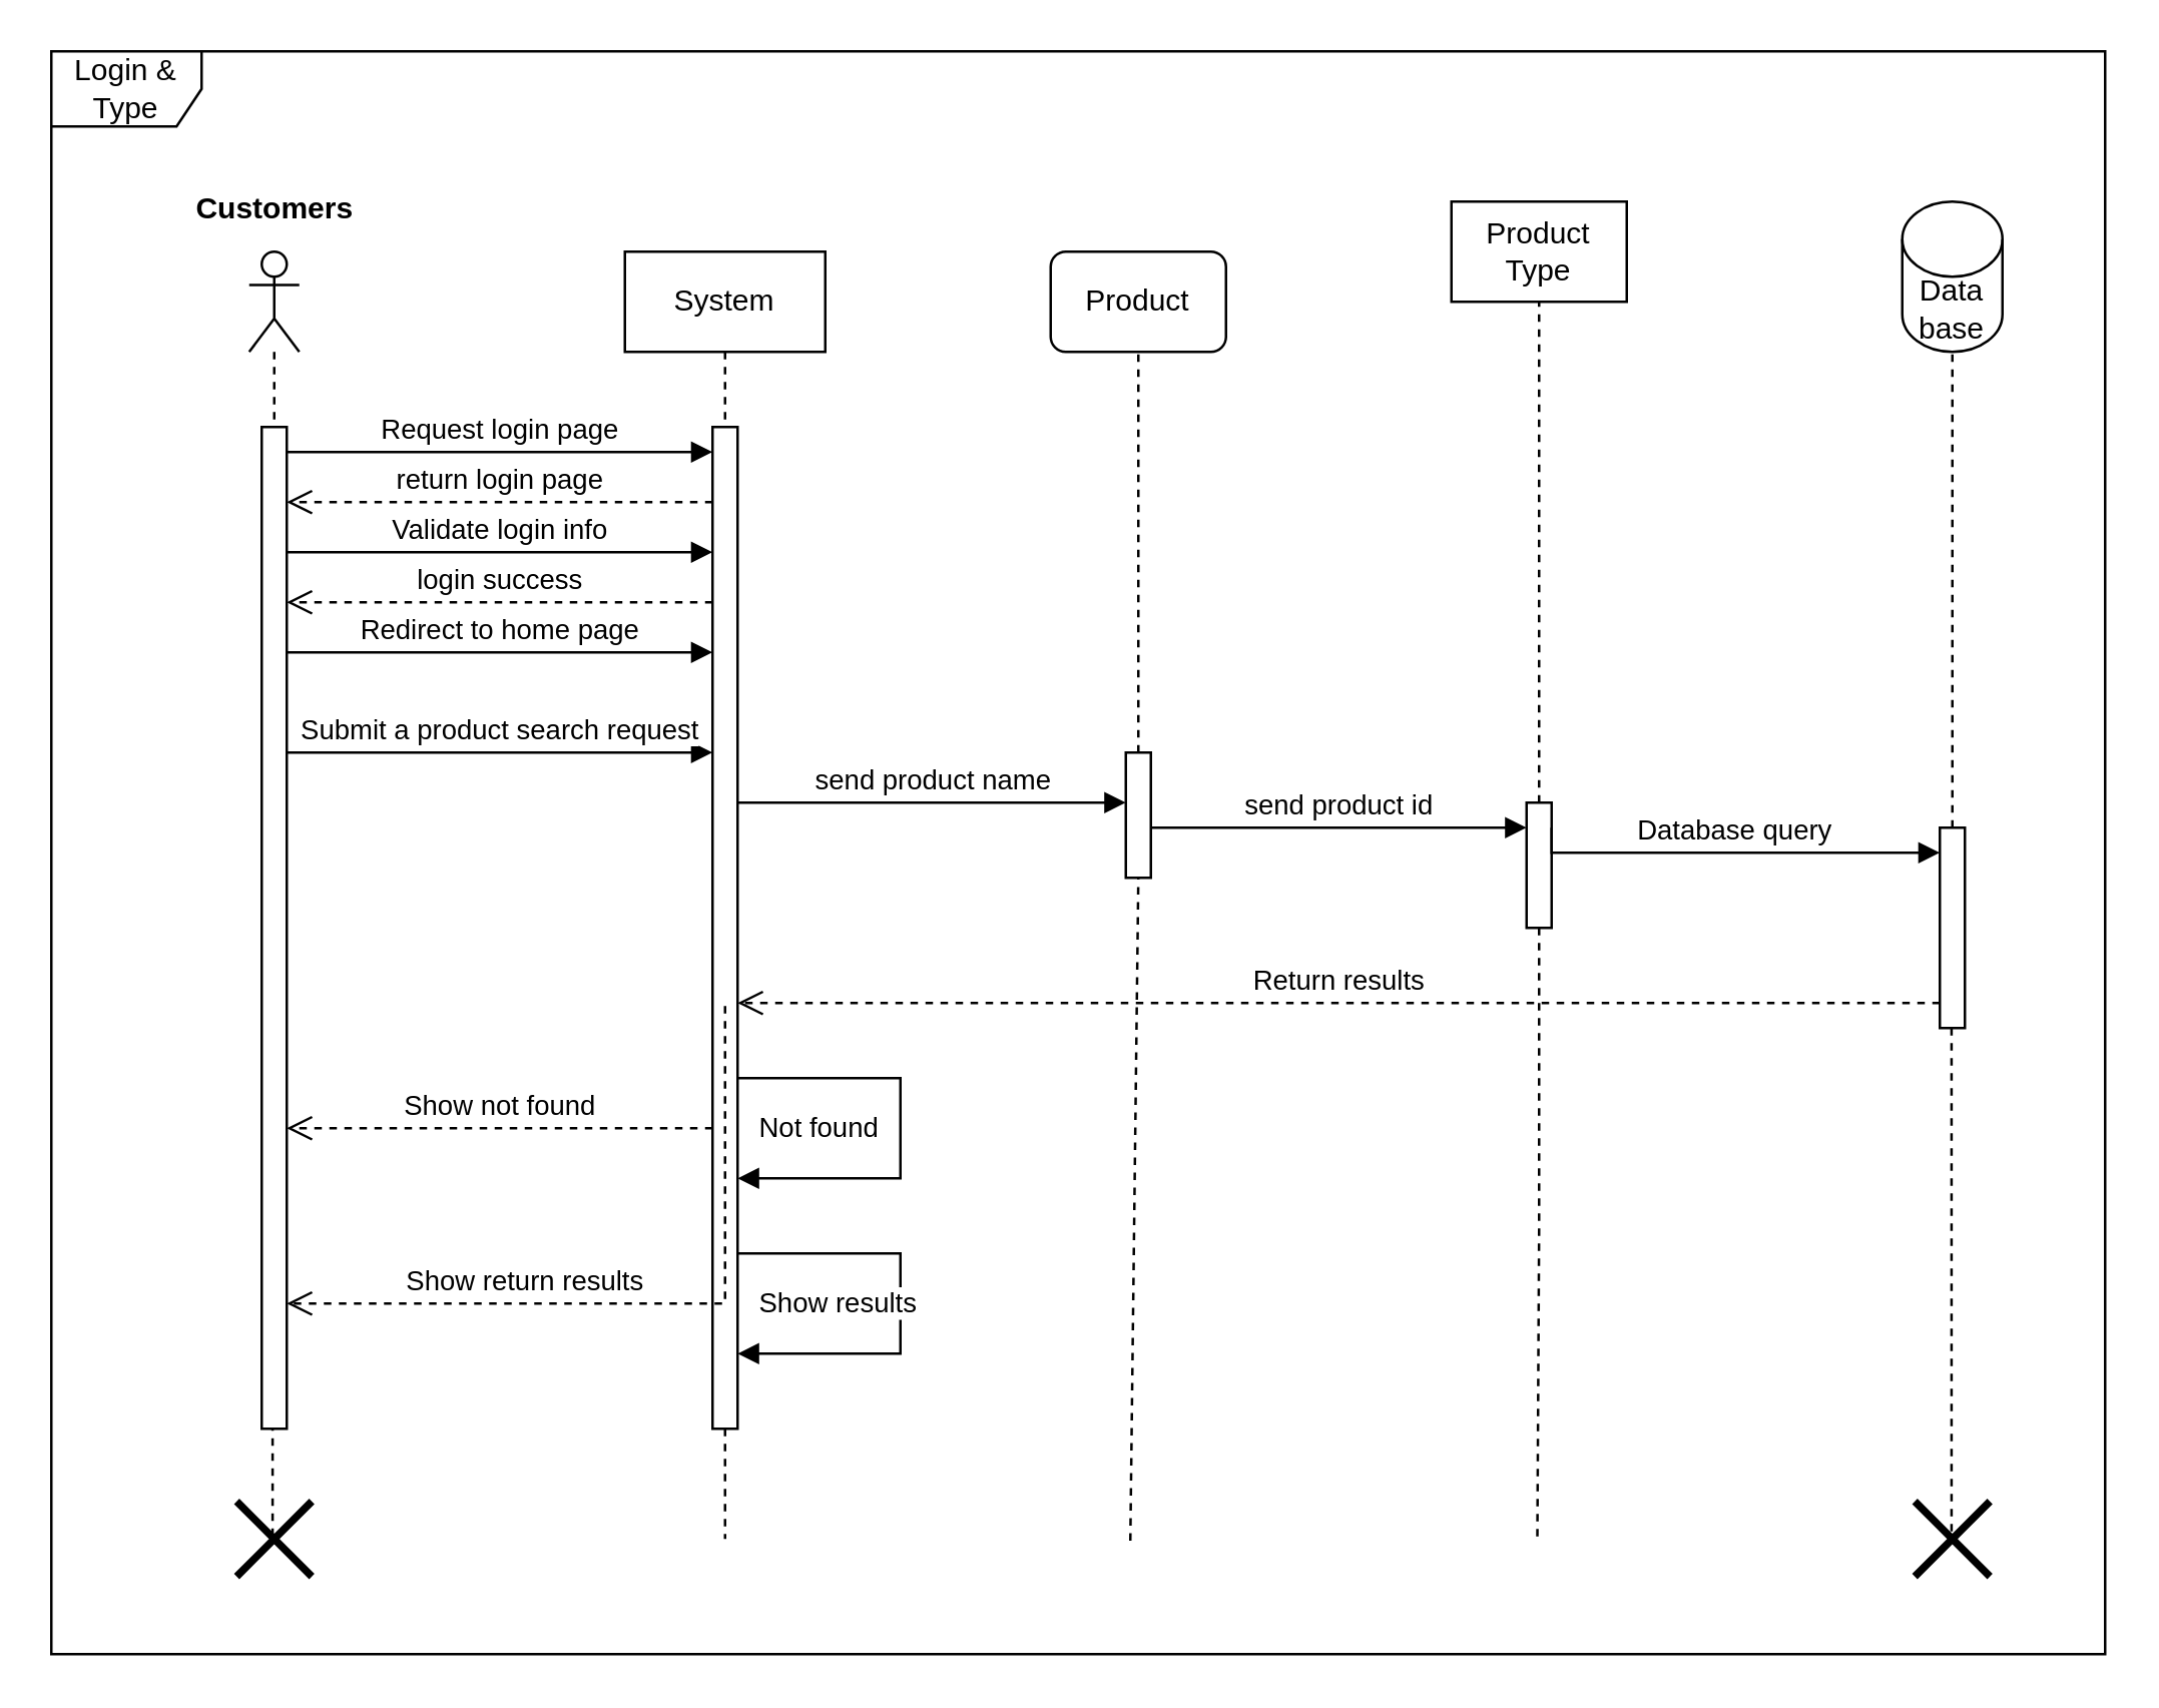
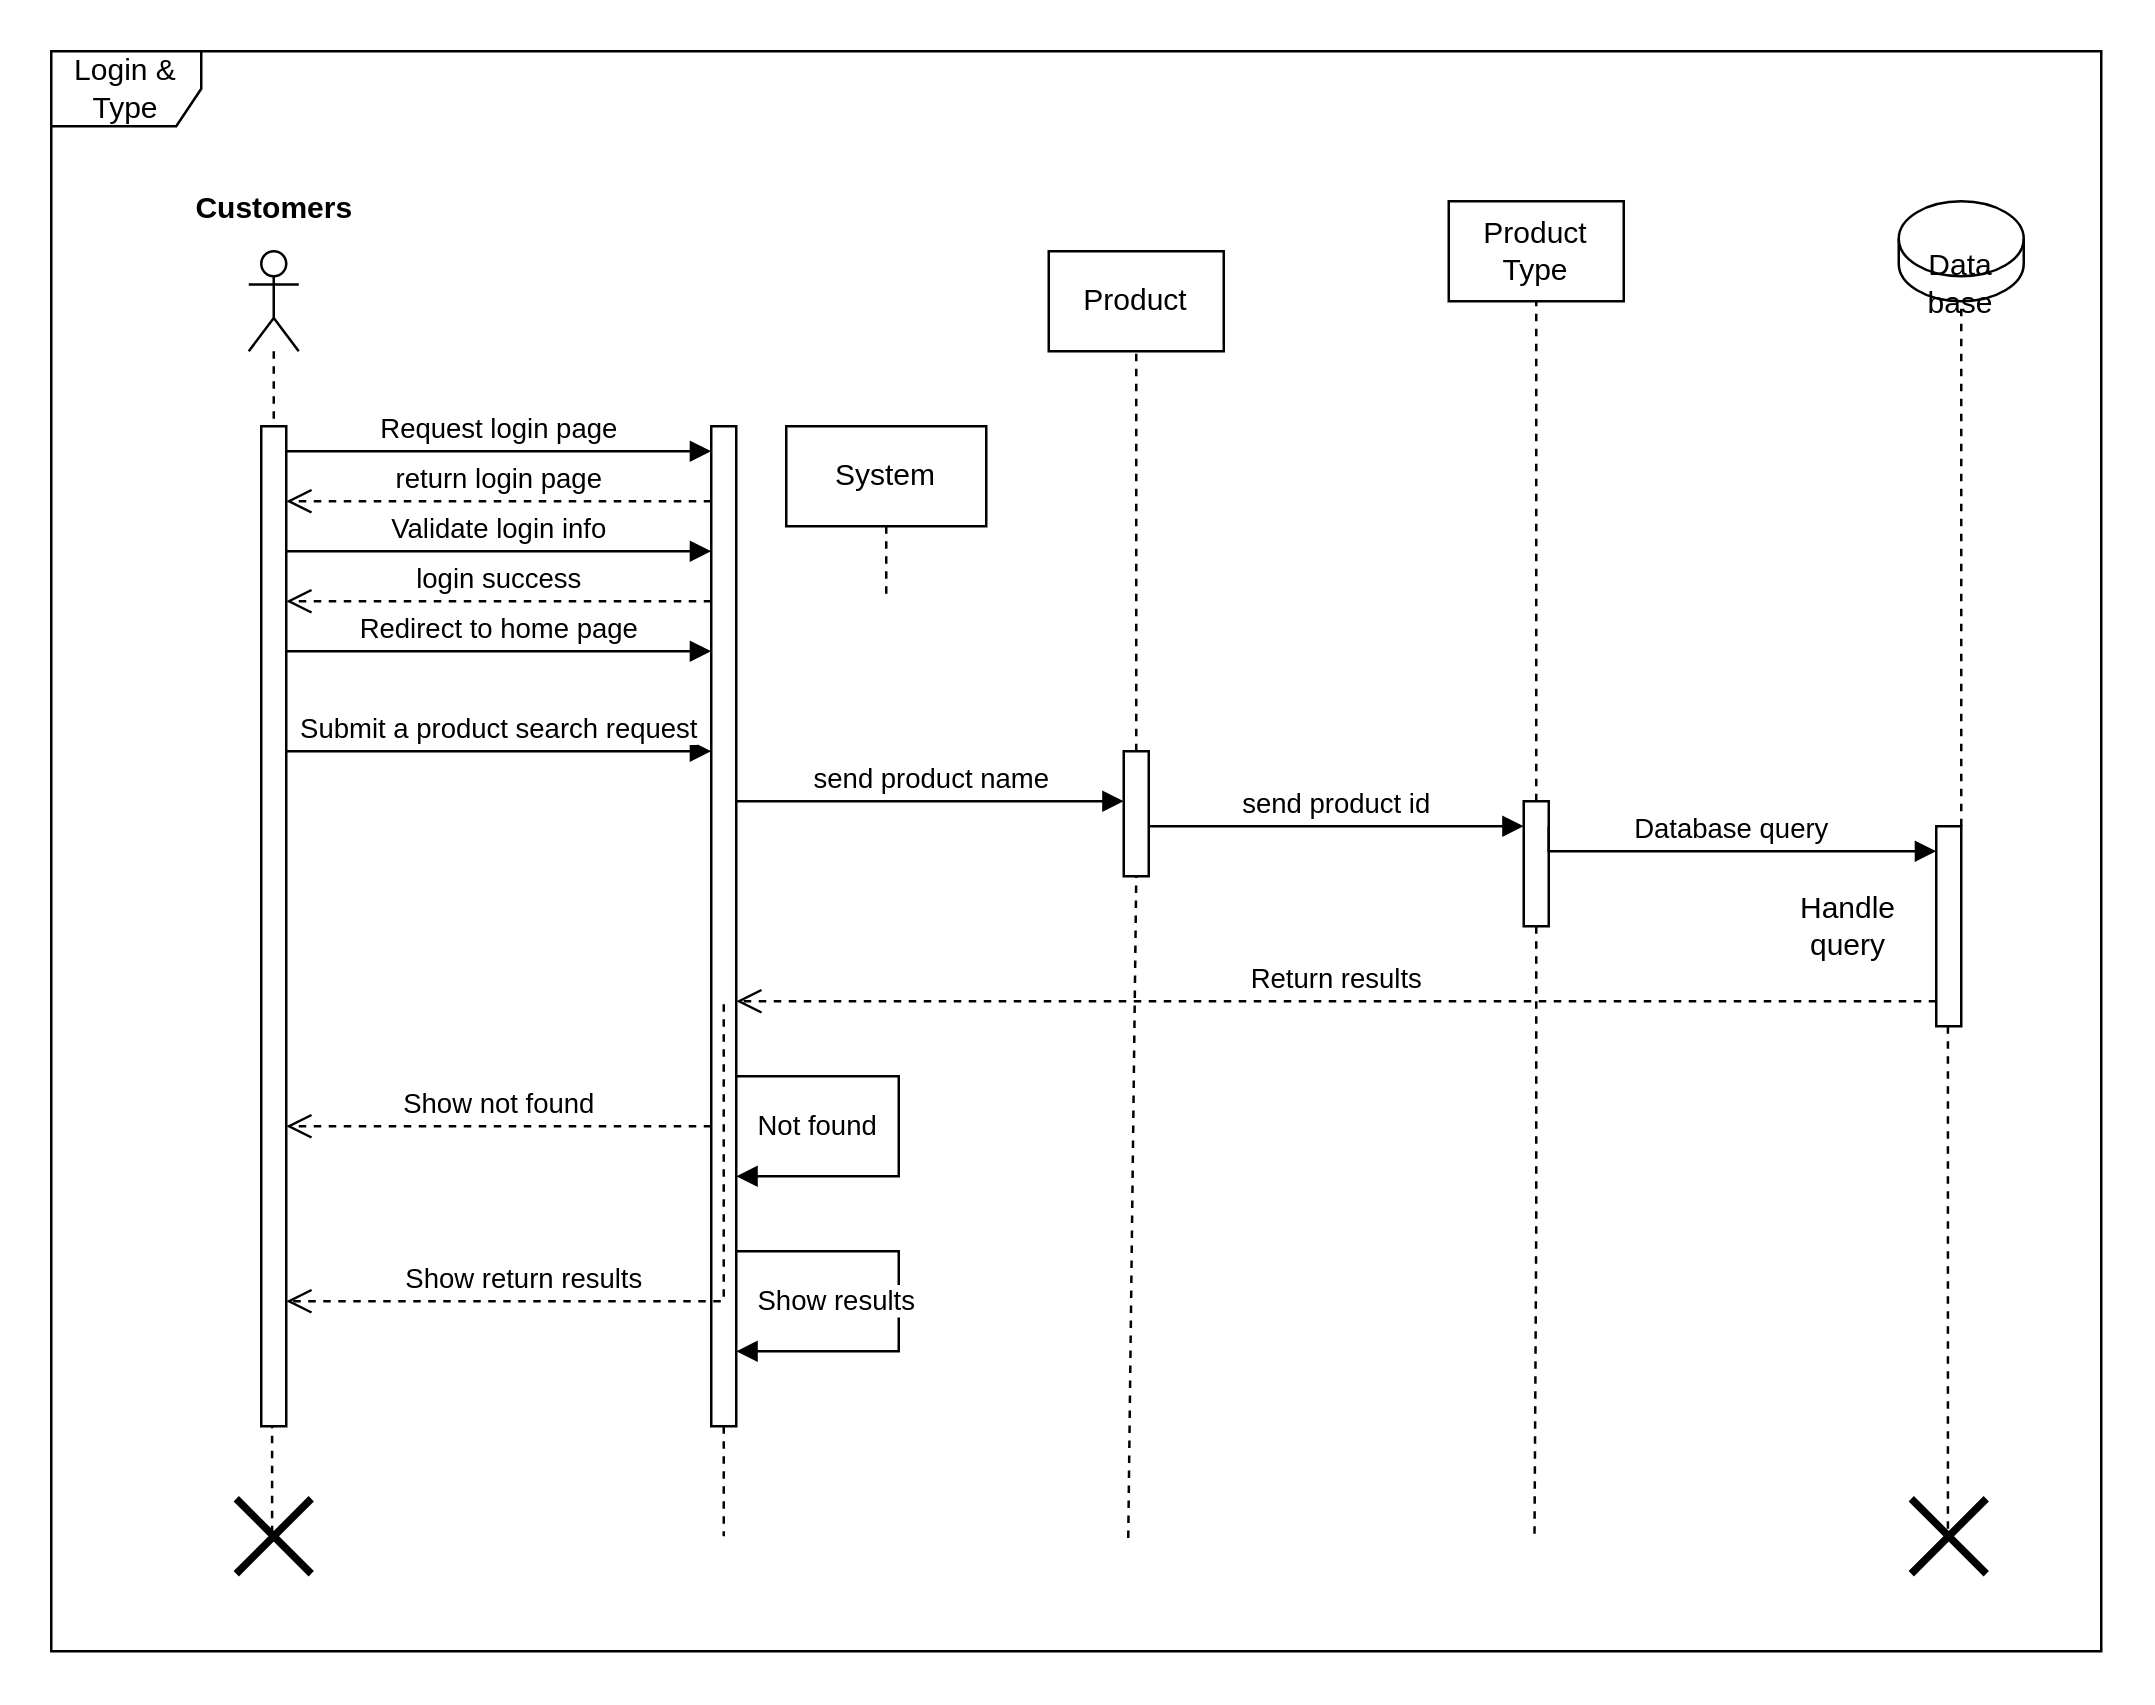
- <mxCell id="13" value="Data&lt;br&gt;base" style="shape=cylinder3;whiteSpace=wrap;html=1;boundedLbl=1;backgroundOutline=1;size=15;" parent="1" vertex="1"><mxGeometry x="759" y="80" width="40" height="60" as="geometry" /></mxCell>
+ <mxCell id="13" value="Data&lt;br&gt;base" style="shape=cylinder3;whiteSpace=wrap;html=1;boundedLbl=1;backgroundOutline=1;size=15;" parent="1" vertex="1"><mxGeometry x="759" y="80" width="50" height="40" as="geometry" /></mxCell>
- <mxCell id="14" value="Product" style="whiteSpace=wrap;html=1;rounded=1;" parent="1" vertex="1"><mxGeometry x="419" y="100" width="70" height="40" as="geometry" /></mxCell>
+ <mxCell id="14" value="Product" style="rounded=0;whiteSpace=wrap;html=1;" parent="1" vertex="1"><mxGeometry x="419" y="100" width="70" height="40" as="geometry" /></mxCell>
- <mxCell id="6" value="System" style="shape=umlLifeline;perimeter=lifelinePerimeter;whiteSpace=wrap;html=1;container=1;dropTarget=0;collapsible=0;recursiveResize=0;outlineConnect=0;portConstraint=eastwest;newEdgeStyle={&quot;edgeStyle&quot;:&quot;elbowEdgeStyle&quot;,&quot;elbow&quot;:&quot;vertical&quot;,&quot;curved&quot;:0,&quot;rounded&quot;:0};" parent="1" vertex="1"><mxGeometry x="249" y="100" width="80" height="70" as="geometry" /></mxCell>
+ <mxCell id="6" value="System" style="shape=umlLifeline;perimeter=lifelinePerimeter;whiteSpace=wrap;html=1;container=1;dropTarget=0;collapsible=0;recursiveResize=0;outlineConnect=0;portConstraint=eastwest;newEdgeStyle={&quot;edgeStyle&quot;:&quot;elbowEdgeStyle&quot;,&quot;elbow&quot;:&quot;vertical&quot;,&quot;curved&quot;:0,&quot;rounded&quot;:0};" parent="1" vertex="1"><mxGeometry x="314" y="170" width="80" height="70" as="geometry" /></mxCell>
+ <mxCell id="26" value="Handle query" style="text;html=1;strokeColor=none;fillColor=none;align=center;verticalAlign=middle;whiteSpace=wrap;rounded=0;" parent="1" vertex="1"><mxGeometry x="709" y="355" width="60" height="30" as="geometry" /></mxCell>
